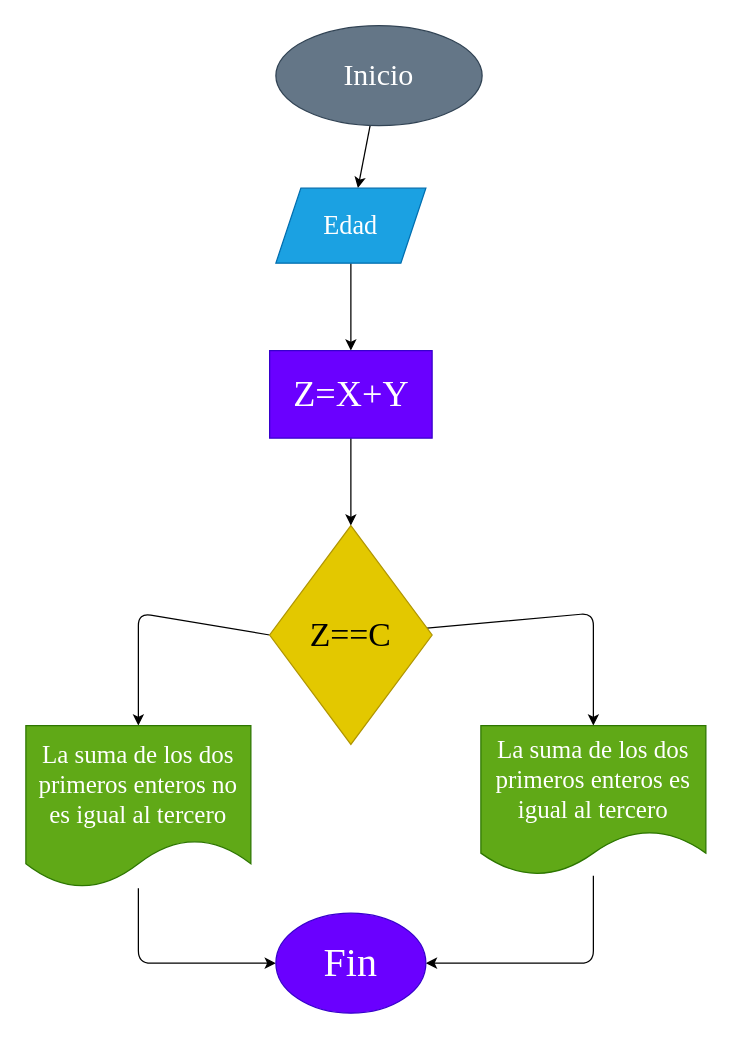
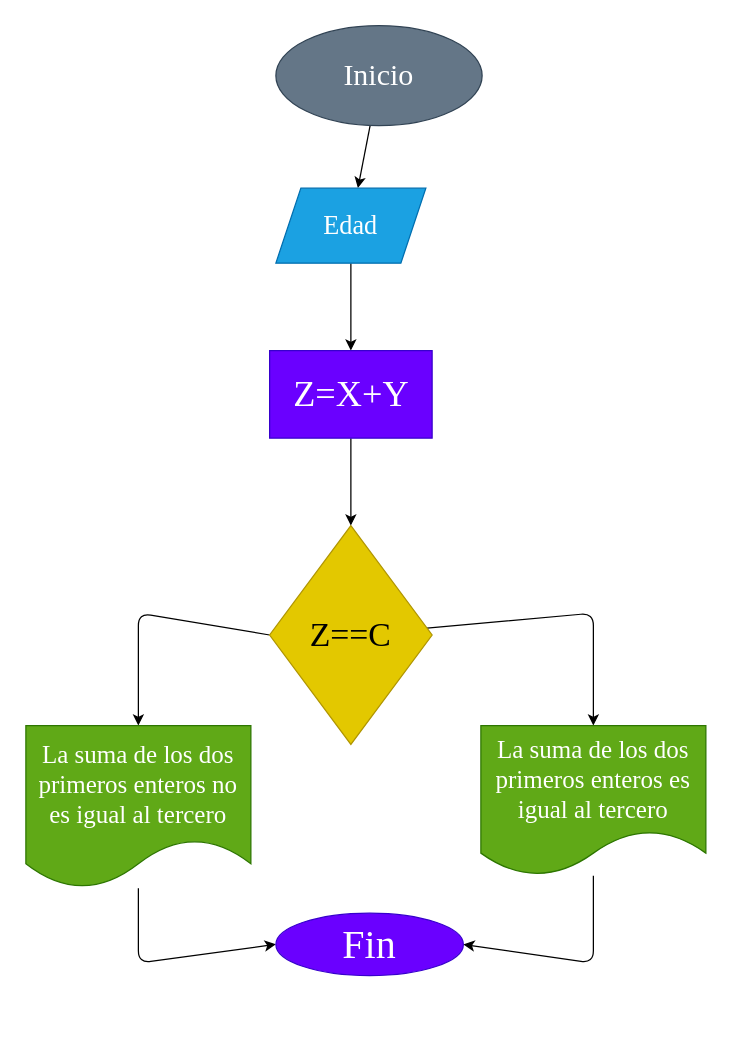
- <mxCell id="13" value="Fin" style="ellipse;whiteSpace=wrap;html=1;fontSize=32;fillColor=#6a00ff;fontColor=#ffffff;strokeColor=#3700CC;fontFamily=Comic Sans MS;" parent="1" vertex="1"><mxGeometry x="220" y="730" width="120" height="80" as="geometry" /></mxCell>
+ <mxCell id="13" value="Fin" style="ellipse;whiteSpace=wrap;html=1;fontSize=32;fillColor=#6a00ff;fontColor=#ffffff;strokeColor=#3700CC;fontFamily=Comic Sans MS;" parent="1" vertex="1"><mxGeometry x="220" y="730" width="150" height="50" as="geometry" /></mxCell>
